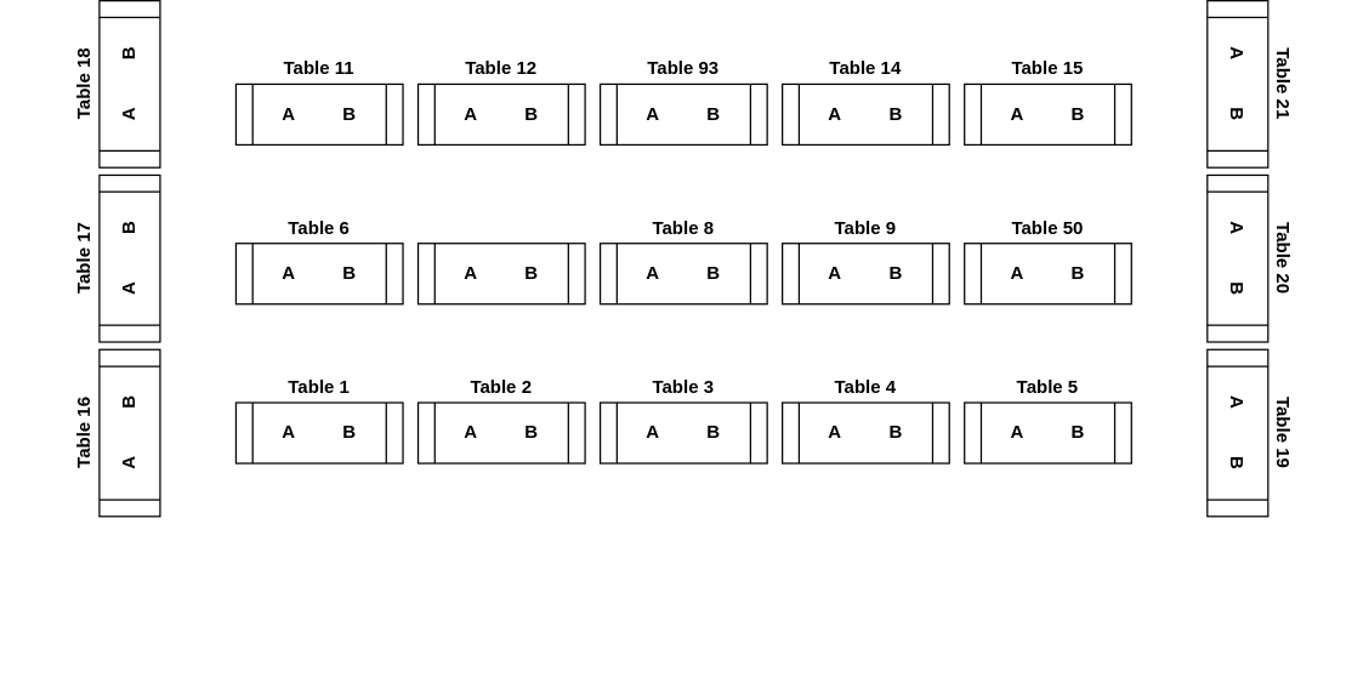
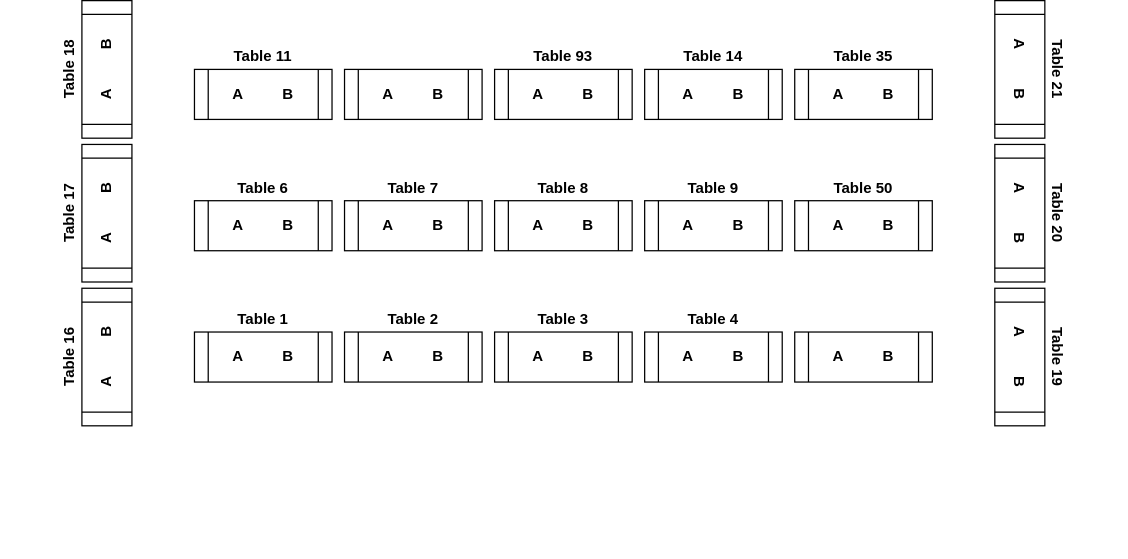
- <mxCell id="37" value="Table 12" style="text;html=1;strokeColor=none;fillColor=none;align=center;verticalAlign=middle;whiteSpace=wrap;rounded=0;fontStyle=1" vertex="1" parent="35"><mxGeometry x="25" width="60" height="20" as="geometry" /></mxCell>
- <mxCell id="46" value="Table 15" style="text;html=1;strokeColor=none;fillColor=none;align=center;verticalAlign=middle;whiteSpace=wrap;rounded=0;fontStyle=1" vertex="1" parent="44"><mxGeometry x="25" width="60" height="20" as="geometry" /></mxCell>
+ <mxCell id="46" value="Table 35" style="text;html=1;strokeColor=none;fillColor=none;align=center;verticalAlign=middle;whiteSpace=wrap;rounded=0;fontStyle=1" vertex="1" parent="44"><mxGeometry x="25" width="60" height="20" as="geometry" /></mxCell>
+ <mxCell id="22" value="Table 7" style="text;html=1;strokeColor=none;fillColor=none;align=center;verticalAlign=middle;whiteSpace=wrap;rounded=0;fontStyle=1" vertex="1" parent="20"><mxGeometry x="25" width="60" height="20" as="geometry" /></mxCell>
- <mxCell id="16" value="Table 5" style="text;html=1;strokeColor=none;fillColor=none;align=center;verticalAlign=middle;whiteSpace=wrap;rounded=0;fontStyle=1" vertex="1" parent="14"><mxGeometry x="25" width="60" height="20" as="geometry" /></mxCell>
